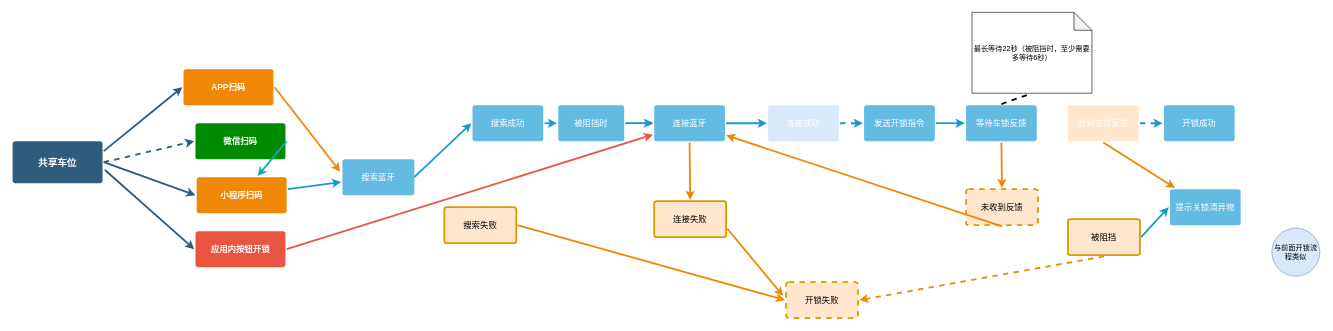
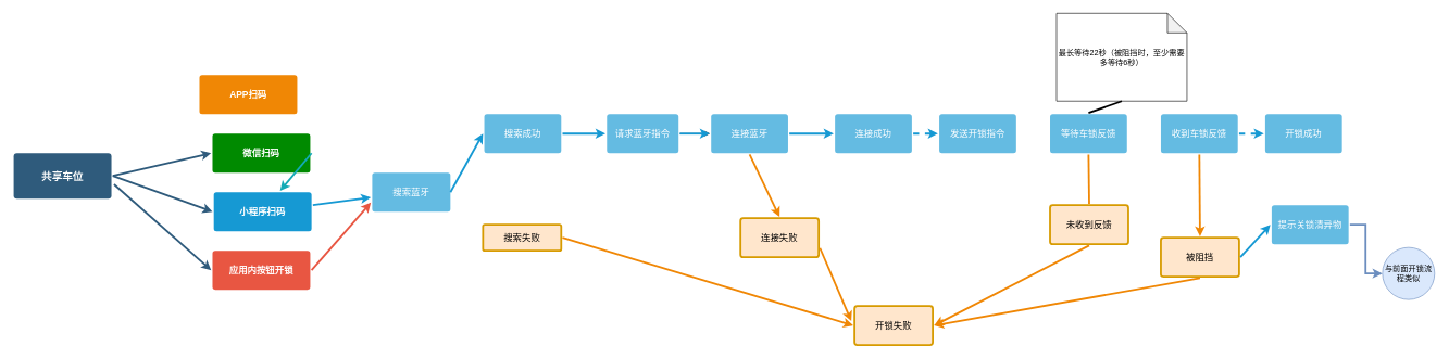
- <mxCell id="28" value="" style="endArrow=none;dashed=1;html=1;entryX=0.5;entryY=1;entryDx=0;entryDy=0;entryPerimeter=0;exitX=0.5;exitY=0;exitDx=0;exitDy=0;strokeWidth=3;" parent="1" source="25" target="27" edge="1"><mxGeometry width="50" height="50" relative="1" as="geometry"><mxPoint x="1290" y="515" as="sourcePoint" /><mxPoint x="1340" y="465" as="targetPoint" /></mxGeometry></mxCell>
+ <mxCell id="28" value="" style="endArrow=none;dashed=0;html=1;entryX=0.5;entryY=1;entryDx=0;entryDy=0;entryPerimeter=0;exitX=0.5;exitY=0;exitDx=0;exitDy=0;strokeWidth=3;" parent="1" source="25" target="27" edge="1"><mxGeometry width="50" height="50" relative="1" as="geometry"><mxPoint x="1290" y="515" as="sourcePoint" /><mxPoint x="1340" y="465" as="targetPoint" /></mxGeometry></mxCell>
- <mxCell id="2" value="" style="edgeStyle=none;rounded=0;jumpStyle=none;html=1;shadow=0;labelBackgroundColor=none;startArrow=none;startFill=0;endArrow=classic;endFill=1;jettySize=auto;orthogonalLoop=1;strokeColor=#2F5B7C;strokeWidth=3;fontFamily=Helvetica;fontSize=16;fontColor=#23445D;spacing=5;exitX=1;exitY=0.25;exitDx=0;exitDy=0;entryX=0;entryY=0.5;entryDx=0;entryDy=0;" parent="1" source="6" target="12" edge="1"><mxGeometry relative="1" as="geometry" /></mxCell>
- <mxCell id="16" value="搜索成功" style="rounded=1;whiteSpace=wrap;html=1;shadow=0;labelBackgroundColor=none;strokeColor=none;strokeWidth=3;fillColor=#64bbe2;fontFamily=Helvetica;fontSize=14;fontColor=#FFFFFF;align=center;spacing=5;arcSize=7;perimeterSpacing=2;" parent="1" vertex="1"><mxGeometry x="787" y="175" width="118" height="60" as="geometry" /></mxCell>
+ <mxCell id="16" value="搜索成功" style="rounded=1;whiteSpace=wrap;html=1;shadow=0;labelBackgroundColor=none;strokeColor=none;strokeWidth=3;fillColor=#64bbe2;fontFamily=Helvetica;fontSize=14;fontColor=#FFFFFF;align=center;spacing=5;arcSize=7;perimeterSpacing=2;" parent="1" vertex="1"><mxGeometry x="742" y="175" width="118" height="60" as="geometry" /></mxCell>
- <mxCell id="20" value="被阻挡时" style="rounded=1;whiteSpace=wrap;html=1;shadow=0;labelBackgroundColor=none;strokeColor=none;strokeWidth=3;fillColor=#64bbe2;fontFamily=Helvetica;fontSize=14;fontColor=#FFFFFF;align=center;spacing=5;arcSize=7;perimeterSpacing=2;" parent="1" vertex="1"><mxGeometry x="930" y="175" width="110" height="60" as="geometry" /></mxCell>
+ <mxCell id="20" value="请求蓝牙指令" style="rounded=1;whiteSpace=wrap;html=1;shadow=0;labelBackgroundColor=none;strokeColor=none;strokeWidth=3;fillColor=#64bbe2;fontFamily=Helvetica;fontSize=14;fontColor=#FFFFFF;align=center;spacing=5;arcSize=7;perimeterSpacing=2;" parent="1" vertex="1"><mxGeometry x="930" y="175" width="110" height="60" as="geometry" /></mxCell>
- <mxCell id="22" value="连接成功" style="rounded=1;whiteSpace=wrap;html=1;shadow=0;labelBackgroundColor=none;strokeColor=none;strokeWidth=3;fillColor=#dae8fc;fontFamily=Helvetica;fontSize=14;fontColor=#FFFFFF;align=center;spacing=5;arcSize=7;perimeterSpacing=2;" parent="1" vertex="1"><mxGeometry x="1280" y="175" width="118" height="60" as="geometry" /></mxCell>
+ <mxCell id="22" value="连接成功" style="rounded=1;whiteSpace=wrap;html=1;shadow=0;labelBackgroundColor=none;strokeColor=none;strokeWidth=3;fillColor=#64bbe2;fontFamily=Helvetica;fontSize=14;fontColor=#FFFFFF;align=center;spacing=5;arcSize=7;perimeterSpacing=2;" parent="1" vertex="1"><mxGeometry x="1280" y="175" width="118" height="60" as="geometry" /></mxCell>
- <mxCell id="39" value="" style="edgeStyle=none;rounded=0;jumpStyle=none;html=1;shadow=0;labelBackgroundColor=none;startArrow=none;startFill=0;endArrow=classic;endFill=1;jettySize=auto;orthogonalLoop=1;strokeColor=#1699D3;strokeWidth=3;fontFamily=Helvetica;fontSize=14;fontColor=#FFFFFF;spacing=5;entryX=0;entryY=0.5;entryDx=0;entryDy=0;exitX=1;exitY=0.5;exitDx=0;exitDy=0;" parent="1" source="24" target="25" edge="1"><mxGeometry relative="1" as="geometry"><mxPoint x="1410" y="215" as="sourcePoint" /><mxPoint x="1448" y="215" as="targetPoint" /><Array as="points" /></mxGeometry></mxCell>
- <mxCell id="26" value="收到车锁反馈" style="rounded=1;whiteSpace=wrap;html=1;shadow=0;labelBackgroundColor=none;strokeColor=none;strokeWidth=3;fillColor=#ffe6cc;fontFamily=Helvetica;fontSize=14;fontColor=#FFFFFF;align=center;spacing=5;arcSize=7;perimeterSpacing=2;" parent="1" vertex="1"><mxGeometry x="1780" y="175" width="118" height="60" as="geometry" /></mxCell>
+ <mxCell id="26" value="收到车锁反馈" style="rounded=1;whiteSpace=wrap;html=1;shadow=0;labelBackgroundColor=none;strokeColor=none;strokeWidth=3;fillColor=#64bbe2;fontFamily=Helvetica;fontSize=14;fontColor=#FFFFFF;align=center;spacing=5;arcSize=7;perimeterSpacing=2;" parent="1" vertex="1"><mxGeometry x="1780" y="175" width="118" height="60" as="geometry" /></mxCell>
- <mxCell id="13" value="" style="edgeStyle=none;rounded=0;jumpStyle=none;html=1;shadow=0;labelBackgroundColor=none;startArrow=none;startFill=0;endArrow=classic;endFill=1;jettySize=auto;orthogonalLoop=1;strokeColor=#F08705;strokeWidth=3;fontFamily=Helvetica;fontSize=14;fontColor=#FFFFFF;spacing=5;entryX=-0.013;entryY=0.359;entryDx=0;entryDy=0;entryPerimeter=0;exitX=1;exitY=0.5;exitDx=0;exitDy=0;" parent="1" source="12" target="11" edge="1"><mxGeometry relative="1" as="geometry"><mxPoint x="539.61" y="207.5" as="targetPoint" /></mxGeometry></mxCell>
- <mxCell id="3" value="" style="edgeStyle=none;rounded=0;jumpStyle=none;html=1;shadow=0;labelBackgroundColor=none;startArrow=none;startFill=0;endArrow=classic;endFill=1;jettySize=auto;orthogonalLoop=1;strokeColor=#2F5B7C;strokeWidth=3;fontFamily=Helvetica;fontSize=16;fontColor=#23445D;spacing=5;exitX=1;exitY=0.5;exitDx=0;exitDy=0;entryX=0;entryY=0.5;entryDx=0;entryDy=0;dashed=1;" parent="1" source="6" target="14" edge="1"><mxGeometry relative="1" as="geometry"><mxPoint x="222" y="210" as="sourcePoint" /></mxGeometry></mxCell>
+ <mxCell id="3" value="" style="edgeStyle=none;rounded=0;jumpStyle=none;html=1;shadow=0;labelBackgroundColor=none;startArrow=none;startFill=0;endArrow=classic;endFill=1;jettySize=auto;orthogonalLoop=1;strokeColor=#2F5B7C;strokeWidth=3;fontFamily=Helvetica;fontSize=16;fontColor=#23445D;spacing=5;exitX=1;exitY=0.5;exitDx=0;exitDy=0;entryX=0;entryY=0.5;entryDx=0;entryDy=0;" parent="1" source="6" target="14" edge="1"><mxGeometry relative="1" as="geometry"><mxPoint x="222" y="210" as="sourcePoint" /></mxGeometry></mxCell>
- <mxCell id="44" value="" style="edgeStyle=none;rounded=0;jumpStyle=none;html=1;shadow=0;labelBackgroundColor=none;startArrow=none;startFill=0;endArrow=classic;endFill=1;jettySize=auto;orthogonalLoop=1;strokeColor=#F08705;strokeWidth=3;fontFamily=Helvetica;fontSize=14;fontColor=#FFFFFF;spacing=5;exitX=0.5;exitY=1;exitDx=0;exitDy=0;" parent="1" source="26" target="47" edge="1"><mxGeometry relative="1" as="geometry"><mxPoint x="1679" y="247" as="sourcePoint" /><mxPoint x="1680" y="323" as="targetPoint" /></mxGeometry></mxCell>
+ <mxCell id="44" value="" style="edgeStyle=none;rounded=0;jumpStyle=none;html=1;shadow=0;labelBackgroundColor=none;startArrow=none;startFill=0;endArrow=classic;endFill=1;jettySize=auto;orthogonalLoop=1;strokeColor=#F08705;strokeWidth=3;fontFamily=Helvetica;fontSize=14;fontColor=#FFFFFF;spacing=5;exitX=0.5;exitY=1;exitDx=0;exitDy=0;entryX=0.5;entryY=0;entryDx=0;entryDy=0;" parent="1" source="26" target="43" edge="1"><mxGeometry relative="1" as="geometry"><mxPoint x="1679" y="247" as="sourcePoint" /><mxPoint x="1680" y="323" as="targetPoint" /></mxGeometry></mxCell>
- <mxCell id="41" value="" style="edgeStyle=none;rounded=0;jumpStyle=none;html=1;shadow=0;labelBackgroundColor=none;startArrow=none;startFill=0;endArrow=classic;endFill=1;jettySize=auto;orthogonalLoop=1;strokeColor=#F08705;strokeWidth=3;fontFamily=Helvetica;fontSize=14;fontColor=#FFFFFF;spacing=5;exitX=0.5;exitY=1;exitDx=0;exitDy=0;entryX=0.5;entryY=0;entryDx=0;entryDy=0;" parent="1" source="25" target="29" edge="1"><mxGeometry relative="1" as="geometry"><mxPoint x="1788" y="391" as="sourcePoint" /><mxPoint x="1652" y="455" as="targetPoint" /></mxGeometry></mxCell>
+ <mxCell id="41" value="" style="edgeStyle=none;rounded=0;jumpStyle=none;html=1;shadow=0;labelBackgroundColor=none;startArrow=none;startFill=0;endArrow=none;endFill=1;jettySize=auto;orthogonalLoop=1;strokeColor=#F08705;strokeWidth=3;fontFamily=Helvetica;fontSize=14;fontColor=#FFFFFF;spacing=5;exitX=0.5;exitY=1;exitDx=0;exitDy=0;entryX=0.5;entryY=0;entryDx=0;entryDy=0;" parent="1" source="25" target="29" edge="1"><mxGeometry relative="1" as="geometry"><mxPoint x="1788" y="391" as="sourcePoint" /><mxPoint x="1652" y="455" as="targetPoint" /></mxGeometry></mxCell>
- <mxCell id="34" value="" style="edgeStyle=none;rounded=0;jumpStyle=none;html=1;shadow=0;labelBackgroundColor=none;startArrow=none;startFill=0;endArrow=classic;endFill=1;jettySize=auto;orthogonalLoop=1;strokeColor=#F08705;strokeWidth=3;fontFamily=Helvetica;fontSize=14;fontColor=#FFFFFF;spacing=5;exitX=0.5;exitY=1;exitDx=0;exitDy=0;" parent="1" source="29" target="21" edge="1"><mxGeometry relative="1" as="geometry"><mxPoint x="1400" y="391" as="sourcePoint" /><mxPoint x="1525.024" y="448.024" as="targetPoint" /></mxGeometry></mxCell>
+ <mxCell id="34" value="" style="edgeStyle=none;rounded=0;jumpStyle=none;html=1;shadow=0;labelBackgroundColor=none;startArrow=none;startFill=0;endArrow=classic;endFill=1;jettySize=auto;orthogonalLoop=1;strokeColor=#F08705;strokeWidth=3;fontFamily=Helvetica;fontSize=14;fontColor=#FFFFFF;spacing=5;exitX=0.5;exitY=1;exitDx=0;exitDy=0;entryX=1;entryY=0.5;entryDx=0;entryDy=0;" parent="1" source="29" target="31" edge="1"><mxGeometry relative="1" as="geometry"><mxPoint x="1400" y="391" as="sourcePoint" /><mxPoint x="1525.024" y="448.024" as="targetPoint" /></mxGeometry></mxCell>
- <mxCell id="7" value="" style="edgeStyle=none;rounded=1;jumpStyle=none;html=1;shadow=0;labelBackgroundColor=none;startArrow=none;startFill=0;jettySize=auto;orthogonalLoop=1;strokeColor=#E85642;strokeWidth=3;fontFamily=Helvetica;fontSize=14;fontColor=#FFFFFF;spacing=5;fontStyle=1;fillColor=#b0e3e6;exitX=1;exitY=0.5;exitDx=0;exitDy=0;" parent="1" source="8" target="21" edge="1"><mxGeometry relative="1" as="geometry"><mxPoint x="325" y="537.5" as="targetPoint" /></mxGeometry></mxCell>
+ <mxCell id="7" value="" style="edgeStyle=none;rounded=1;jumpStyle=none;html=1;shadow=0;labelBackgroundColor=none;startArrow=none;startFill=0;jettySize=auto;orthogonalLoop=1;strokeColor=#E85642;strokeWidth=3;fontFamily=Helvetica;fontSize=14;fontColor=#FFFFFF;spacing=5;fontStyle=1;fillColor=#b0e3e6;exitX=1;exitY=0.5;exitDx=0;exitDy=0;entryX=0;entryY=0.75;entryDx=0;entryDy=0;" parent="1" source="8" target="11" edge="1"><mxGeometry relative="1" as="geometry"><mxPoint x="325" y="537.5" as="targetPoint" /></mxGeometry></mxCell>
- <mxCell id="10" value="小程序扫码" style="rounded=1;whiteSpace=wrap;html=1;shadow=0;labelBackgroundColor=none;strokeColor=none;strokeWidth=3;fillColor=#f08705;fontFamily=Helvetica;fontSize=14;fontColor=#FFFFFF;align=center;spacing=5;fontStyle=1;arcSize=7;perimeterSpacing=2;" parent="1" vertex="1"><mxGeometry x="327" y="295" width="150" height="60" as="geometry" /></mxCell>
+ <mxCell id="10" value="小程序扫码" style="rounded=1;whiteSpace=wrap;html=1;shadow=0;labelBackgroundColor=none;strokeColor=none;strokeWidth=3;fillColor=#1699d3;fontFamily=Helvetica;fontSize=14;fontColor=#FFFFFF;align=center;spacing=5;fontStyle=1;arcSize=7;perimeterSpacing=2;" parent="1" vertex="1"><mxGeometry x="327" y="295" width="150" height="60" as="geometry" /></mxCell>
- <mxCell id="29" value="未收到反馈" style="rounded=1;whiteSpace=wrap;html=1;shadow=0;labelBackgroundColor=none;strokeColor=#d79b00;strokeWidth=3;fillColor=#ffe6cc;fontFamily=Helvetica;fontSize=14;align=center;spacing=5;arcSize=7;perimeterSpacing=2;dashed=1;" parent="1" vertex="1"><mxGeometry x="1610" y="315" width="120" height="60" as="geometry" /></mxCell>
+ <mxCell id="29" value="未收到反馈" style="rounded=1;whiteSpace=wrap;html=1;shadow=0;labelBackgroundColor=none;strokeColor=#d79b00;strokeWidth=3;fillColor=#ffe6cc;fontFamily=Helvetica;fontSize=14;align=center;spacing=5;arcSize=7;perimeterSpacing=2;" parent="1" vertex="1"><mxGeometry x="1610" y="315" width="120" height="60" as="geometry" /></mxCell>
- <mxCell id="23" value="&lt;div&gt;连接失败&lt;/div&gt;" style="rounded=1;whiteSpace=wrap;html=1;shadow=0;labelBackgroundColor=none;strokeColor=#d79b00;strokeWidth=3;fillColor=#ffe6cc;fontFamily=Helvetica;fontSize=14;align=center;spacing=5;arcSize=7;perimeterSpacing=2;" parent="1" vertex="1"><mxGeometry x="1090" y="335" width="120" height="60" as="geometry" /></mxCell>
+ <mxCell id="23" value="&lt;div&gt;连接失败&lt;/div&gt;" style="rounded=1;whiteSpace=wrap;html=1;shadow=0;labelBackgroundColor=none;strokeColor=#d79b00;strokeWidth=3;fillColor=#ffe6cc;fontFamily=Helvetica;fontSize=14;align=center;spacing=5;arcSize=7;perimeterSpacing=2;" parent="1" vertex="1"><mxGeometry x="1135" y="335" width="120" height="60" as="geometry" /></mxCell>
- <mxCell id="17" value="&lt;div&gt;搜索失败&lt;/div&gt;" style="rounded=1;whiteSpace=wrap;html=1;shadow=0;labelBackgroundColor=none;strokeColor=#d79b00;strokeWidth=3;fillColor=#ffe6cc;fontFamily=Helvetica;fontSize=14;align=center;spacing=5;arcSize=7;perimeterSpacing=2;" parent="1" vertex="1"><mxGeometry x="740" y="345" width="120" height="60" as="geometry" /></mxCell>
+ <mxCell id="17" value="&lt;div&gt;搜索失败&lt;/div&gt;" style="rounded=1;whiteSpace=wrap;html=1;shadow=0;labelBackgroundColor=none;strokeColor=#d79b00;strokeWidth=3;fillColor=#ffe6cc;fontFamily=Helvetica;fontSize=14;align=center;spacing=5;arcSize=7;perimeterSpacing=2;" parent="1" vertex="1"><mxGeometry x="740" y="345" width="120" height="40" as="geometry" /></mxCell>
+ <mxCell id="46" style="edgeStyle=orthogonalEdgeStyle;rounded=0;orthogonalLoop=1;jettySize=auto;html=1;entryX=0;entryY=0.5;entryDx=0;entryDy=0;fillColor=#dae8fc;strokeColor=#6c8ebf;strokeWidth=3;" parent="1" source="47" target="49" edge="1"><mxGeometry relative="1" as="geometry" /></mxCell>
- <mxCell id="45" value="" style="edgeStyle=none;rounded=0;jumpStyle=none;html=1;shadow=0;labelBackgroundColor=none;startArrow=none;startFill=0;endArrow=classic;endFill=1;jettySize=auto;orthogonalLoop=1;strokeColor=#F08705;strokeWidth=3;fontFamily=Helvetica;fontSize=14;fontColor=#FFFFFF;spacing=5;exitX=0.5;exitY=1;exitDx=0;exitDy=0;entryX=1;entryY=0.5;entryDx=0;entryDy=0;dashed=1;" parent="1" source="43" target="31" edge="1"><mxGeometry relative="1" as="geometry"><mxPoint x="1680" y="387" as="sourcePoint" /><mxPoint x="1442" y="510" as="targetPoint" /></mxGeometry></mxCell>
+ <mxCell id="45" value="" style="edgeStyle=none;rounded=0;jumpStyle=none;html=1;shadow=0;labelBackgroundColor=none;startArrow=none;startFill=0;endArrow=classic;endFill=1;jettySize=auto;orthogonalLoop=1;strokeColor=#F08705;strokeWidth=3;fontFamily=Helvetica;fontSize=14;fontColor=#FFFFFF;spacing=5;exitX=0.5;exitY=1;exitDx=0;exitDy=0;entryX=1;entryY=0.5;entryDx=0;entryDy=0;" parent="1" source="43" target="31" edge="1"><mxGeometry relative="1" as="geometry"><mxPoint x="1680" y="387" as="sourcePoint" /><mxPoint x="1442" y="510" as="targetPoint" /></mxGeometry></mxCell>
- <mxCell id="31" value="开锁失败" style="rounded=1;whiteSpace=wrap;html=1;shadow=0;labelBackgroundColor=none;strokeColor=#d79b00;strokeWidth=3;fillColor=#ffe6cc;fontFamily=Helvetica;fontSize=14;align=center;spacing=5;arcSize=7;perimeterSpacing=2;dashed=1;" parent="1" vertex="1"><mxGeometry x="1310" y="470" width="120" height="60" as="geometry" /></mxCell>
+ <mxCell id="31" value="开锁失败" style="rounded=1;whiteSpace=wrap;html=1;shadow=0;labelBackgroundColor=none;strokeColor=#d79b00;strokeWidth=3;fillColor=#ffe6cc;fontFamily=Helvetica;fontSize=14;align=center;spacing=5;arcSize=7;perimeterSpacing=2;" parent="1" vertex="1"><mxGeometry x="1310" y="470" width="120" height="60" as="geometry" /></mxCell>
